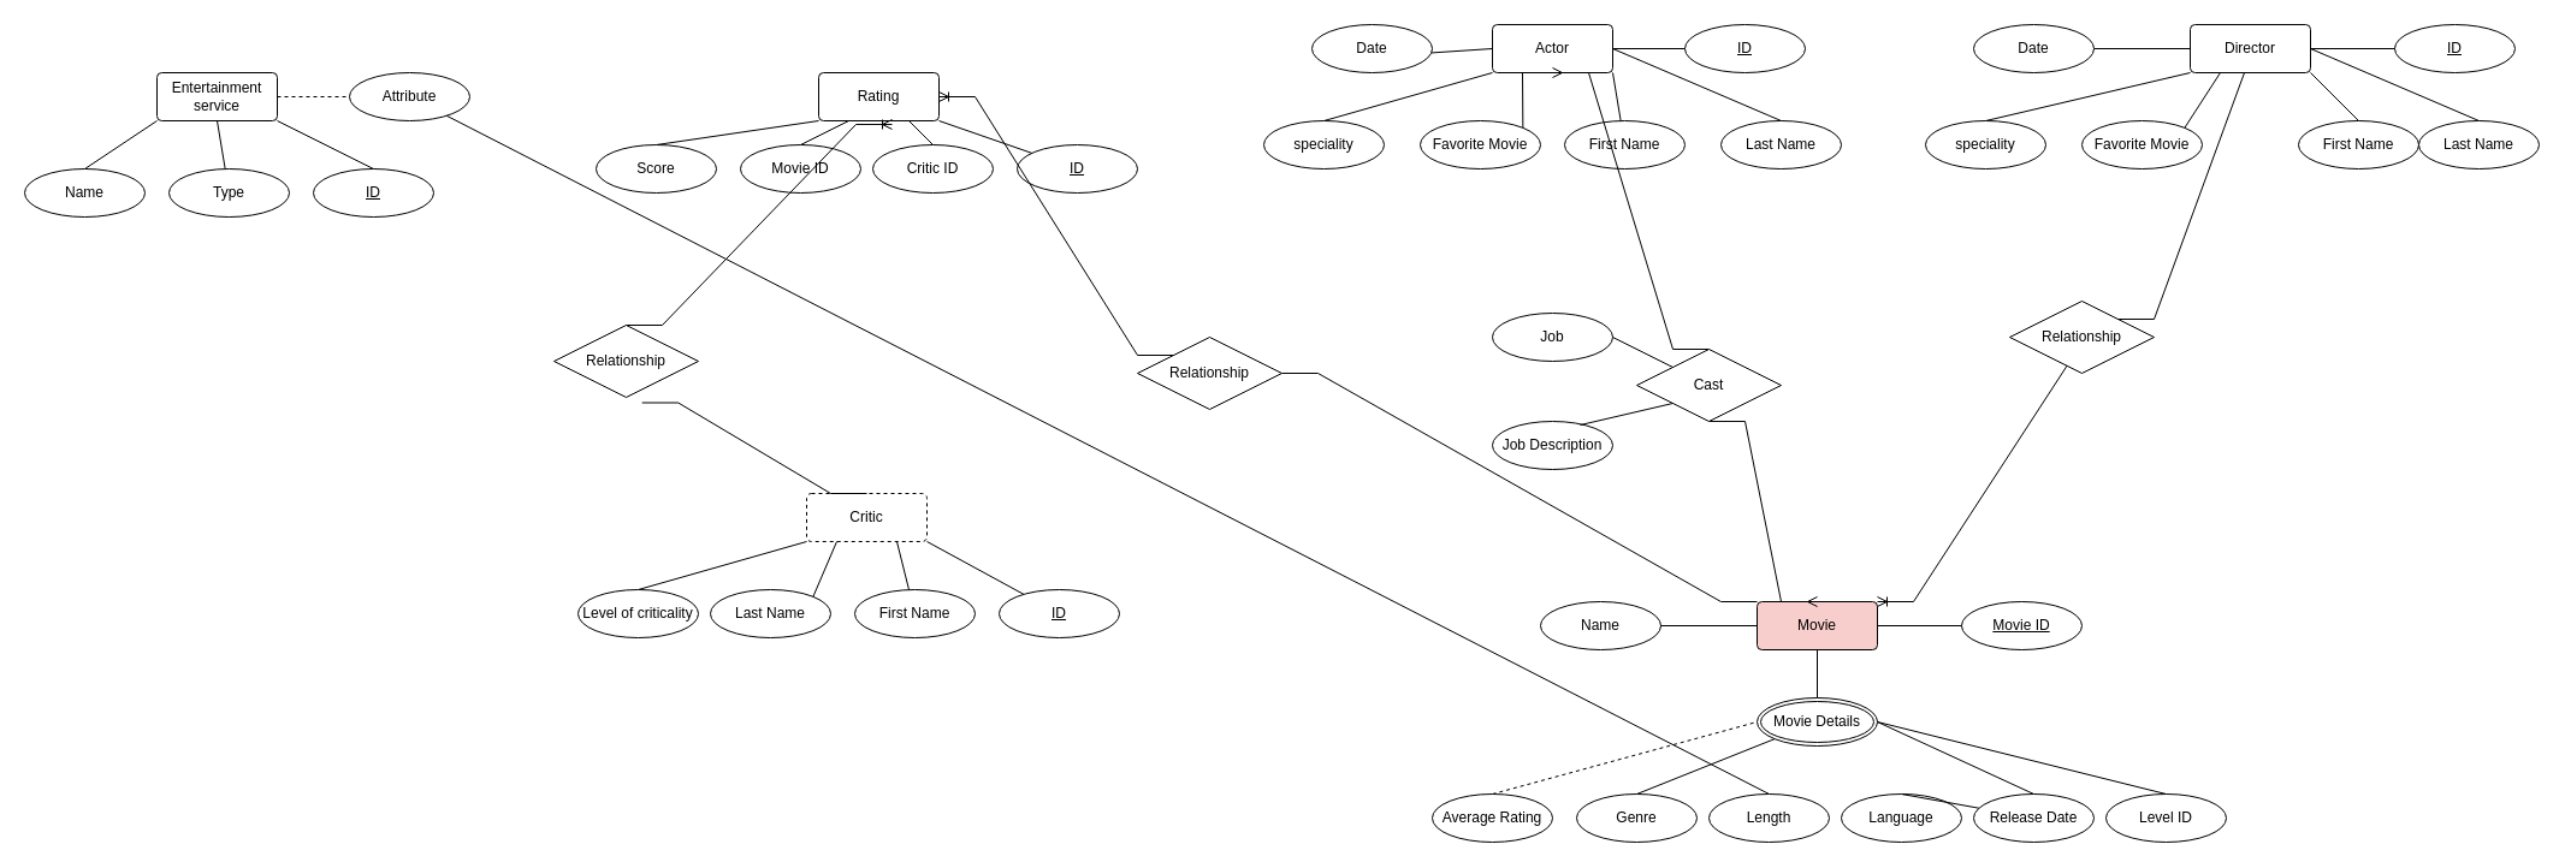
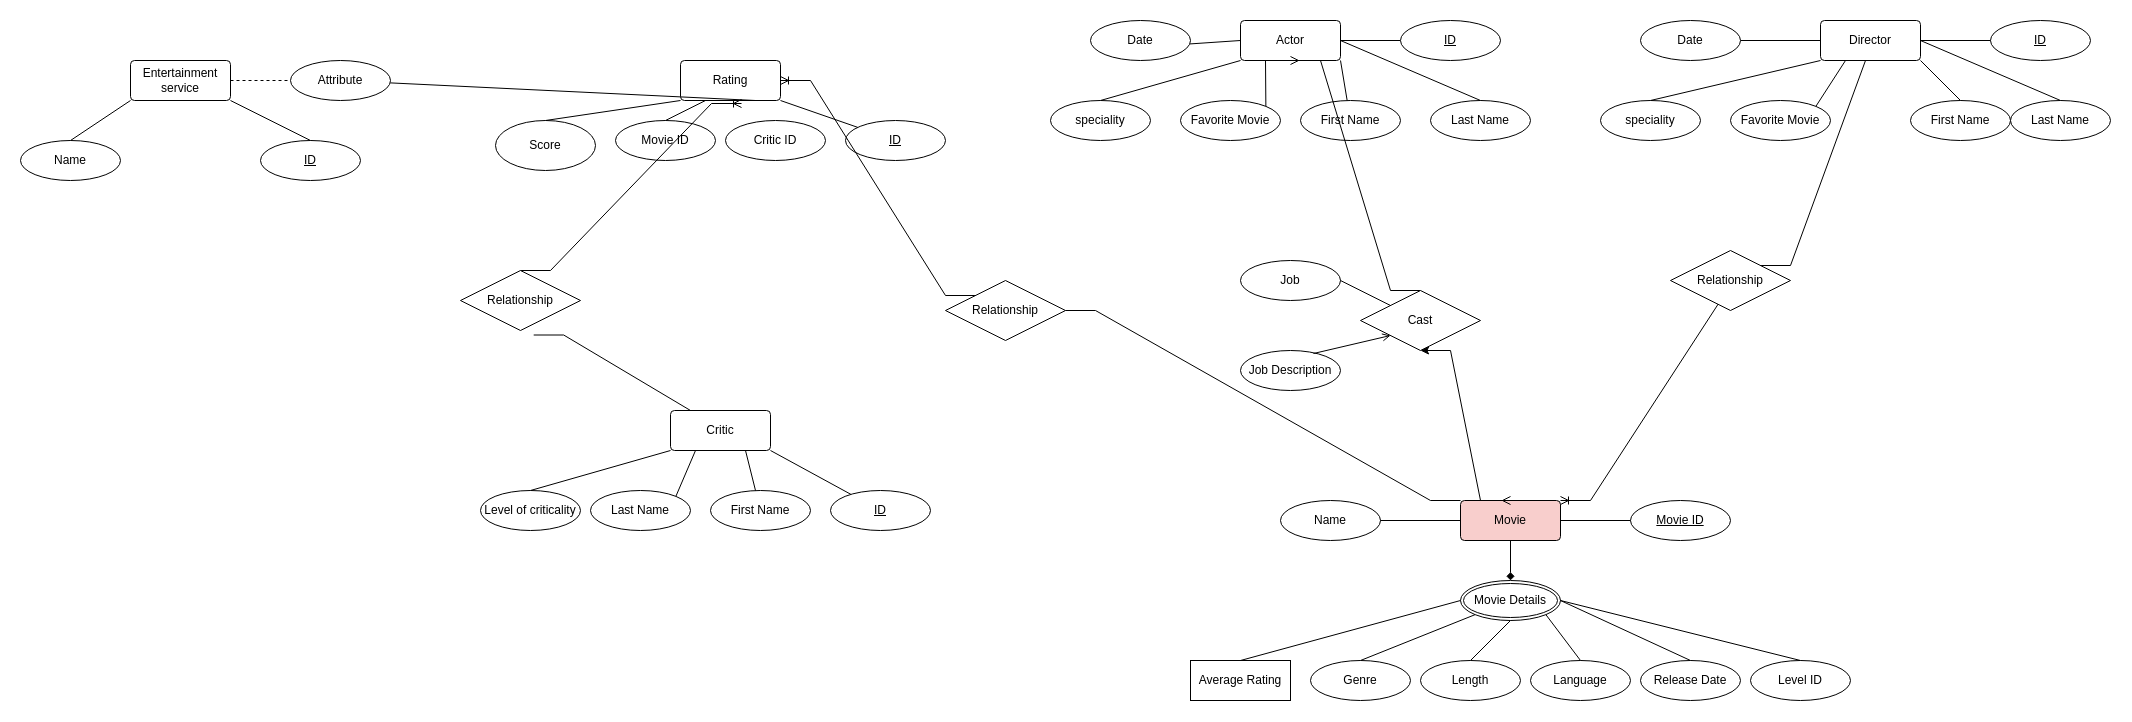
- <mxCell id="54" value="" style="endArrow=none;html=1;rounded=0;exitX=0.75;exitY=1;exitDx=0;exitDy=0;entryX=0.5;entryY=0;entryDx=0;entryDy=0;" edge="1" parent="1" source="46" target="49"><mxGeometry relative="1" as="geometry"><mxPoint x="845" y="-140" as="sourcePoint" /><mxPoint x="1005" y="-140" as="targetPoint" /></mxGeometry></mxCell>
+ <mxCell id="54" value="" style="endArrow=none;html=1;rounded=0;exitX=0.75;exitY=1;exitDx=0;exitDy=0;" edge="1" parent="1" source="46" target="73"><mxGeometry relative="1" as="geometry"><mxPoint x="845" y="-140" as="sourcePoint" /><mxPoint x="1005" y="-140" as="targetPoint" /></mxGeometry></mxCell>
- <mxCell id="76" value="" style="endArrow=none;html=1;rounded=0;exitX=0.5;exitY=1;exitDx=0;exitDy=0;" edge="1" parent="1" source="69" target="71"><mxGeometry relative="1" as="geometry"><mxPoint x="270" y="300" as="sourcePoint" /><mxPoint x="430" y="300" as="targetPoint" /></mxGeometry></mxCell>
- <mxCell id="51" value="Score" style="ellipse;whiteSpace=wrap;html=1;align=center;" vertex="1" parent="1"><mxGeometry x="495" y="120" width="100" height="40" as="geometry" /></mxCell>
+ <mxCell id="51" value="Score" style="ellipse;whiteSpace=wrap;html=1;align=center;" vertex="1" parent="1"><mxGeometry x="495" y="120" width="100" height="50" as="geometry" /></mxCell>
- <mxCell id="71" value="Type" style="ellipse;whiteSpace=wrap;html=1;align=center;" vertex="1" parent="1"><mxGeometry x="140" y="140" width="100" height="40" as="geometry" /></mxCell>
- <mxCell id="83" value="" style="endArrow=none;html=1;rounded=0;entryX=0;entryY=1;entryDx=0;entryDy=0;exitX=0.73;exitY=0.075;exitDx=0;exitDy=0;exitPerimeter=0;" edge="1" parent="1" source="27" target="82"><mxGeometry relative="1" as="geometry"><mxPoint x="1250" y="410" as="sourcePoint" /><mxPoint x="1410" y="410" as="targetPoint" /></mxGeometry></mxCell>
+ <mxCell id="83" value="" style="endArrow=open;html=1;rounded=0;entryX=0;entryY=1;entryDx=0;entryDy=0;exitX=0.73;exitY=0.075;exitDx=0;exitDy=0;exitPerimeter=0;" edge="1" parent="1" source="27" target="82"><mxGeometry relative="1" as="geometry"><mxPoint x="1250" y="410" as="sourcePoint" /><mxPoint x="1410" y="410" as="targetPoint" /></mxGeometry></mxCell>
- <mxCell id="81" value="" style="edgeStyle=entityRelationEdgeStyle;fontSize=12;html=1;endArrow=none;startArrow=ERmany;rounded=0;exitX=0.5;exitY=0;exitDx=0;exitDy=0;entryX=0.5;entryY=1;entryDx=0;entryDy=0;" edge="1" parent="1" source="29" target="82"><mxGeometry width="100" height="100" relative="1" as="geometry"><mxPoint x="1510" y="500" as="sourcePoint" /><mxPoint x="1290" y="60" as="targetPoint" /></mxGeometry></mxCell>
+ <mxCell id="81" value="" style="edgeStyle=entityRelationEdgeStyle;fontSize=12;html=1;endArrow=classic;startArrow=ERmany;rounded=0;exitX=0.5;exitY=0;exitDx=0;exitDy=0;entryX=0.5;entryY=1;entryDx=0;entryDy=0;" edge="1" parent="1" source="29" target="82"><mxGeometry width="100" height="100" relative="1" as="geometry"><mxPoint x="1510" y="500" as="sourcePoint" /><mxPoint x="1290" y="60" as="targetPoint" /></mxGeometry></mxCell>
- <mxCell id="40" value="" style="endArrow=none;html=1;rounded=0;exitX=0.5;exitY=0;exitDx=0;exitDy=0;" edge="1" parent="1" source="33" target="73"><mxGeometry relative="1" as="geometry"><mxPoint x="1345" y="455" as="sourcePoint" /><mxPoint x="1635" y="605" as="targetPoint" /></mxGeometry></mxCell>
+ <mxCell id="40" value="" style="endArrow=none;html=1;rounded=0;exitX=0.5;exitY=0;exitDx=0;exitDy=0;entryX=0.5;entryY=1;entryDx=0;entryDy=0;" edge="1" parent="1" source="33" target="37"><mxGeometry relative="1" as="geometry"><mxPoint x="1345" y="455" as="sourcePoint" /><mxPoint x="1635" y="605" as="targetPoint" /></mxGeometry></mxCell>
- <mxCell id="55" value="Critic" style="rounded=1;arcSize=10;whiteSpace=wrap;html=1;align=center;dashed=1;" vertex="1" parent="1"><mxGeometry x="670" y="410" width="100" height="40" as="geometry" /></mxCell>
+ <mxCell id="55" value="Critic" style="rounded=1;arcSize=10;whiteSpace=wrap;html=1;align=center;" vertex="1" parent="1"><mxGeometry x="670" y="410" width="100" height="40" as="geometry" /></mxCell>
- <mxCell id="44" value="" style="endArrow=none;html=1;rounded=0;exitX=0.5;exitY=1;exitDx=0;exitDy=0;entryX=0.5;entryY=0;entryDx=0;entryDy=0;" edge="1" parent="1" source="29" target="37"><mxGeometry relative="1" as="geometry"><mxPoint x="1255" y="580" as="sourcePoint" /><mxPoint x="1415" y="580" as="targetPoint" /></mxGeometry></mxCell>
+ <mxCell id="44" value="" style="endArrow=diamond;html=1;rounded=0;exitX=0.5;exitY=1;exitDx=0;exitDy=0;entryX=0.5;entryY=0;entryDx=0;entryDy=0;" edge="1" parent="1" source="29" target="37"><mxGeometry relative="1" as="geometry"><mxPoint x="1255" y="580" as="sourcePoint" /><mxPoint x="1415" y="580" as="targetPoint" /></mxGeometry></mxCell>
- <mxCell id="38" value="" style="endArrow=none;html=1;rounded=0;exitX=0.5;exitY=0;exitDx=0;exitDy=0;entryX=0;entryY=0.5;entryDx=0;entryDy=0;dashed=1;" edge="1" parent="1" source="36" target="37"><mxGeometry relative="1" as="geometry"><mxPoint x="1240" y="660" as="sourcePoint" /><mxPoint x="1505" y="455" as="targetPoint" /></mxGeometry></mxCell>
+ <mxCell id="38" value="" style="endArrow=none;html=1;rounded=0;exitX=0.5;exitY=0;exitDx=0;exitDy=0;entryX=0;entryY=0.5;entryDx=0;entryDy=0;" edge="1" parent="1" source="36" target="37"><mxGeometry relative="1" as="geometry"><mxPoint x="1240" y="660" as="sourcePoint" /><mxPoint x="1505" y="455" as="targetPoint" /></mxGeometry></mxCell>
- <mxCell id="41" value="" style="endArrow=none;html=1;rounded=0;exitX=0.5;exitY=0;exitDx=0;exitDy=0;" edge="1" parent="1" source="34" target="42"><mxGeometry relative="1" as="geometry"><mxPoint x="1385" y="465" as="sourcePoint" /><mxPoint x="1545" y="465" as="targetPoint" /></mxGeometry></mxCell>
+ <mxCell id="41" value="" style="endArrow=none;html=1;rounded=0;exitX=0.5;exitY=0;exitDx=0;exitDy=0;entryX=1;entryY=1;entryDx=0;entryDy=0;" edge="1" parent="1" source="34" target="37"><mxGeometry relative="1" as="geometry"><mxPoint x="1385" y="465" as="sourcePoint" /><mxPoint x="1545" y="465" as="targetPoint" /></mxGeometry></mxCell>
- <mxCell id="36" value="Average Rating" style="ellipse;whiteSpace=wrap;html=1;align=center;" vertex="1" parent="1"><mxGeometry x="1190" y="660" width="100" height="40" as="geometry" /></mxCell>
+ <mxCell id="36" value="Average Rating" style="whiteSpace=wrap;html=1;align=center;rounded=0;" vertex="1" parent="1"><mxGeometry x="1190" y="660" width="100" height="40" as="geometry" /></mxCell>
